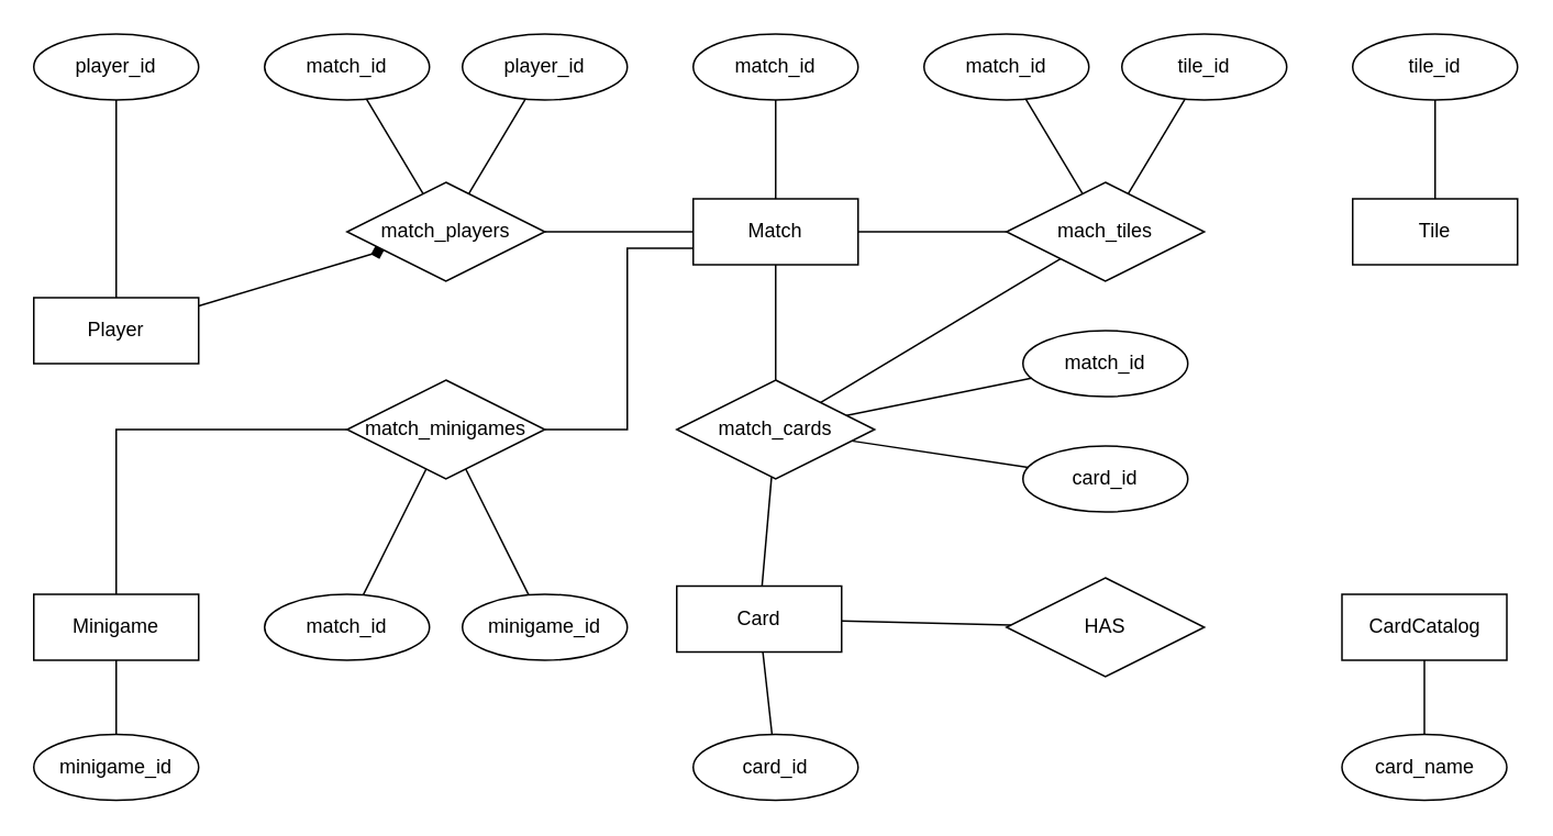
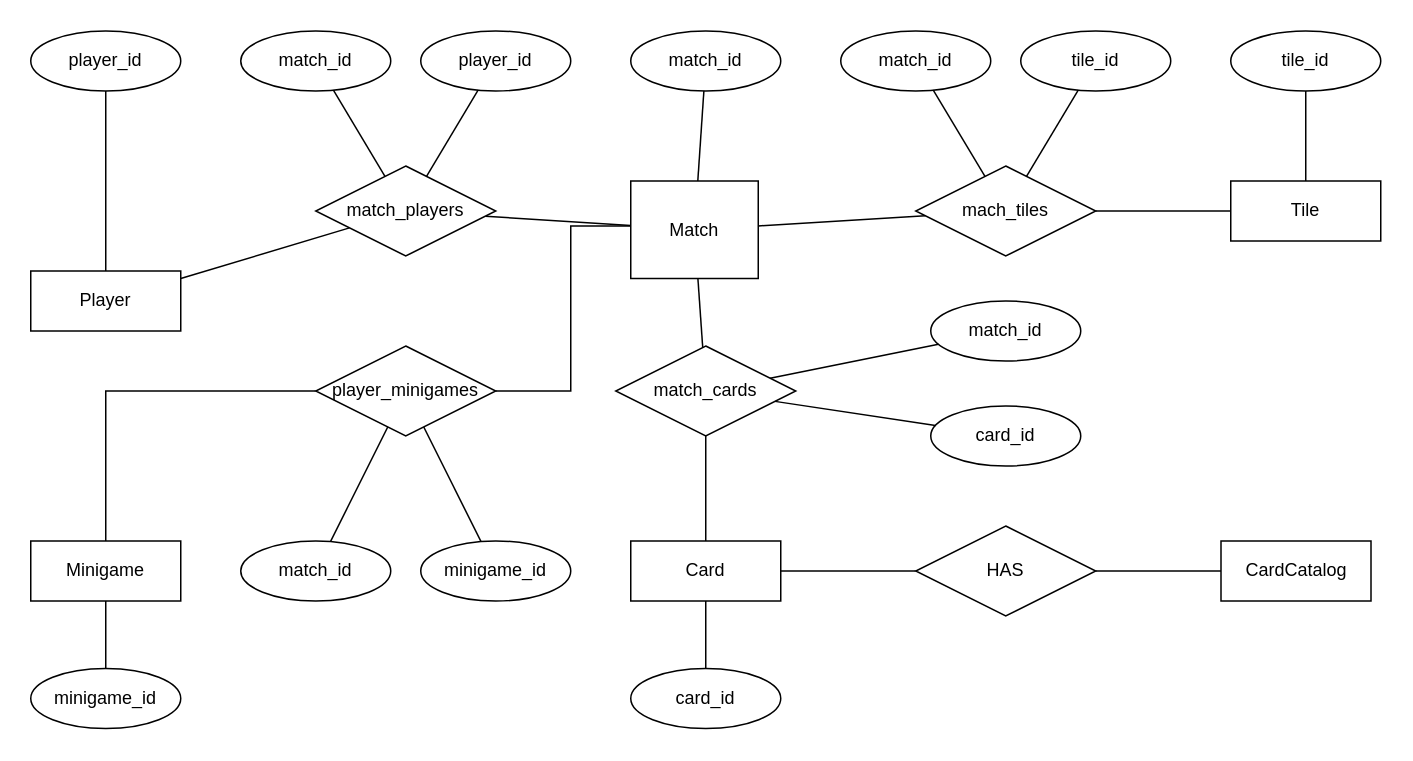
- <mxCell id="3" value="Match" style="whiteSpace=wrap;html=1;align=center;" parent="1" vertex="1"><mxGeometry x="420" y="120" width="100" height="40" as="geometry" /></mxCell>
+ <mxCell id="3" value="Match" style="whiteSpace=wrap;html=1;align=center;" parent="1" vertex="1"><mxGeometry x="420" y="120" width="85" height="65" as="geometry" /></mxCell>
- <mxCell id="4" value="" style="endArrow=diamond;html=1;rounded=0;" parent="1" source="2" target="10" edge="1"><mxGeometry relative="1" as="geometry"><mxPoint x="200" y="210" as="sourcePoint" /><mxPoint x="360" y="210" as="targetPoint" /></mxGeometry></mxCell>
+ <mxCell id="4" value="" style="endArrow=none;html=1;rounded=0;" parent="1" source="2" target="10" edge="1"><mxGeometry relative="1" as="geometry"><mxPoint x="200" y="210" as="sourcePoint" /><mxPoint x="360" y="210" as="targetPoint" /></mxGeometry></mxCell>
- <mxCell id="18" value="" style="endArrow=none;html=1;rounded=0;" parent="1" source="16" target="34" edge="1"><mxGeometry relative="1" as="geometry"><mxPoint x="530" y="150" as="sourcePoint" /><mxPoint x="620" y="150" as="targetPoint" /></mxGeometry></mxCell>
+ <mxCell id="18" value="" style="endArrow=none;html=1;rounded=0;" parent="1" source="16" target="15" edge="1"><mxGeometry relative="1" as="geometry"><mxPoint x="530" y="150" as="sourcePoint" /><mxPoint x="620" y="150" as="targetPoint" /></mxGeometry></mxCell>
- <mxCell id="40" value="match_minigames" style="shape=rhombus;perimeter=rhombusPerimeter;whiteSpace=wrap;html=1;align=center;" parent="1" vertex="1"><mxGeometry x="210" y="230" width="120" height="60" as="geometry" /></mxCell>
+ <mxCell id="40" value="player_minigames" style="shape=rhombus;perimeter=rhombusPerimeter;whiteSpace=wrap;html=1;align=center;" parent="1" vertex="1"><mxGeometry x="210" y="230" width="120" height="60" as="geometry" /></mxCell>
- <mxCell id="28" value="Card" style="whiteSpace=wrap;html=1;align=center;" parent="1" vertex="1"><mxGeometry x="410" y="355" width="100" height="40" as="geometry" /></mxCell>
+ <mxCell id="28" value="Card" style="whiteSpace=wrap;html=1;align=center;" parent="1" vertex="1"><mxGeometry x="420" y="360" width="100" height="40" as="geometry" /></mxCell>
+ <mxCell id="30" value="" style="endArrow=none;html=1;rounded=0;" parent="1" source="29" target="25" edge="1"><mxGeometry relative="1" as="geometry"><mxPoint x="610" y="460" as="sourcePoint" /><mxPoint x="770" y="460" as="targetPoint" /></mxGeometry></mxCell>
- <mxCell id="27" value="" style="endArrow=none;html=1;rounded=0;" parent="1" source="25" target="26" edge="1"><mxGeometry relative="1" as="geometry"><mxPoint x="744" y="170" as="sourcePoint" /><mxPoint x="744" y="110" as="targetPoint" /></mxGeometry></mxCell>
- <mxCell id="26" value="card_name" style="ellipse;whiteSpace=wrap;html=1;align=center;" parent="1" vertex="1"><mxGeometry x="813.5" y="445" width="100" height="40" as="geometry" /></mxCell>
